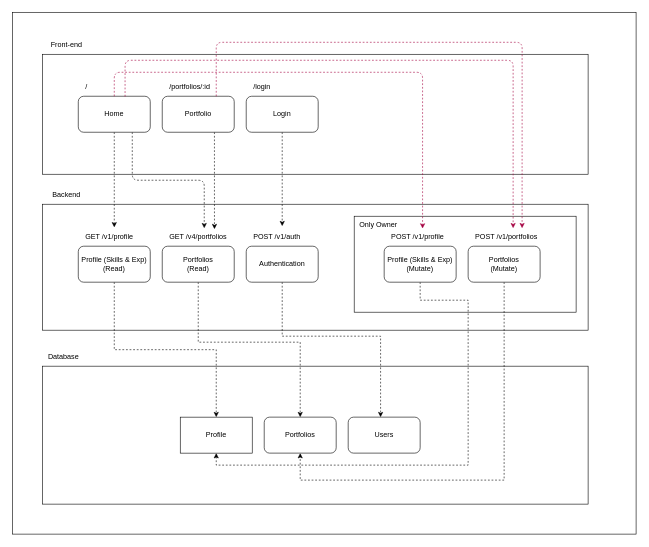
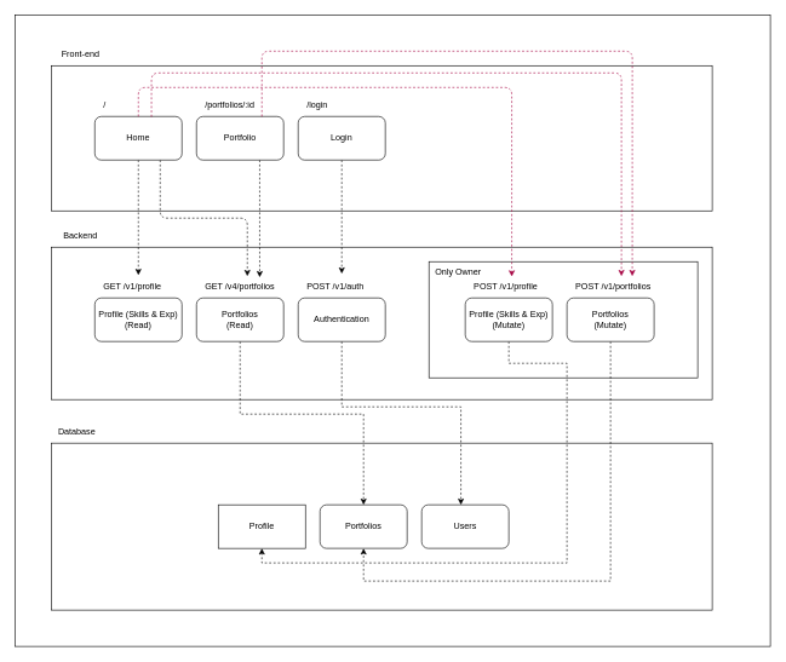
- <mxCell id="15" style="edgeStyle=orthogonalEdgeStyle;rounded=0;orthogonalLoop=1;jettySize=auto;html=1;exitX=0.5;exitY=1;exitDx=0;exitDy=0;dashed=1;" parent="1" source="16" target="31" edge="1"><mxGeometry relative="1" as="geometry" /></mxCell>
